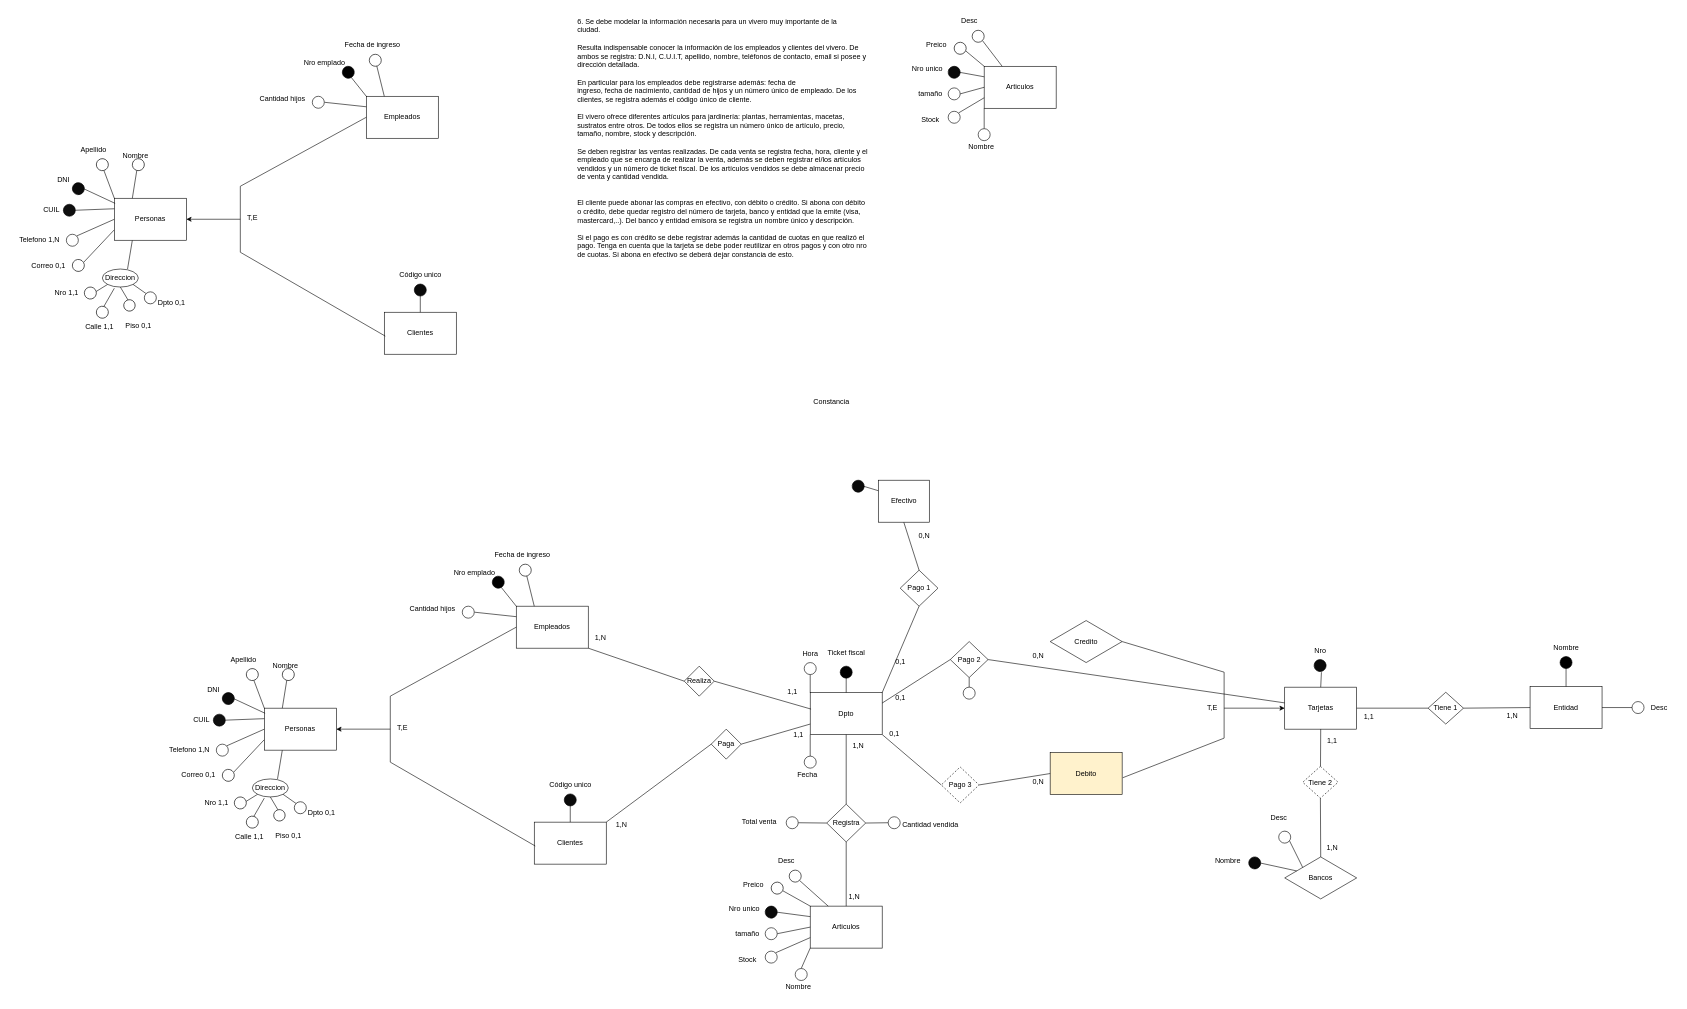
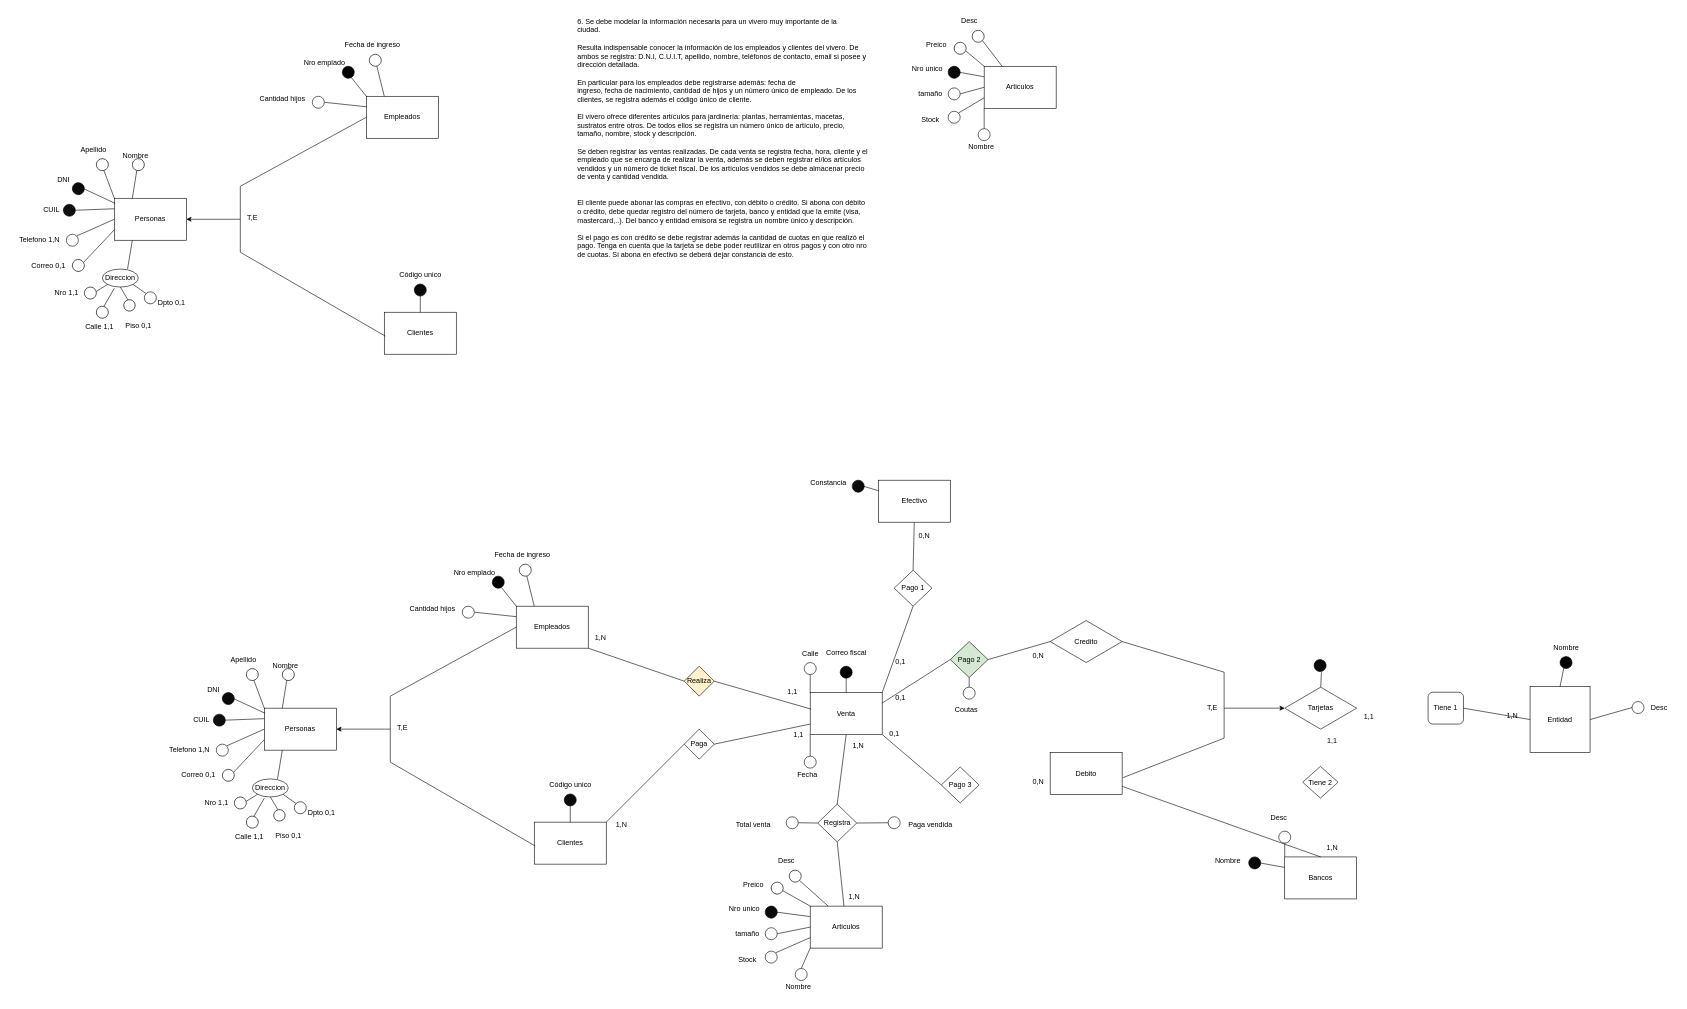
- <mxCell id="186" value="Constancia" style="text;html=1;align=center;verticalAlign=middle;resizable=0;points=[];autosize=1;strokeColor=none;fillColor=none;" parent="1" vertex="1"><mxGeometry x="1345" y="655" width="80" height="30" as="geometry" /></mxCell>
+ <mxCell id="186" value="Constancia" style="text;html=1;align=center;verticalAlign=middle;resizable=0;points=[];autosize=1;strokeColor=none;fillColor=none;" parent="1" vertex="1"><mxGeometry x="1340" y="790" width="80" height="30" as="geometry" /></mxCell>
- <mxCell id="183" value="Efectivo" style="rounded=0;whiteSpace=wrap;html=1;" parent="1" vertex="1"><mxGeometry x="1463.5" y="800" width="85" height="70" as="geometry" /></mxCell>
+ <mxCell id="183" value="Efectivo" style="rounded=0;whiteSpace=wrap;html=1;" parent="1" vertex="1"><mxGeometry x="1463.5" y="800" width="120" height="70" as="geometry" /></mxCell>
- <mxCell id="175" value="Pago 1" style="rhombus;whiteSpace=wrap;html=1;" parent="1" vertex="1"><mxGeometry x="1500" y="950" width="63" height="60" as="geometry" /></mxCell>
+ <mxCell id="175" value="Pago 1" style="rhombus;whiteSpace=wrap;html=1;" parent="1" vertex="1"><mxGeometry x="1490" y="950" width="63" height="60" as="geometry" /></mxCell>
- <mxCell id="169" value="Nro" style="text;html=1;align=center;verticalAlign=middle;resizable=0;points=[];autosize=1;strokeColor=none;fillColor=none;" parent="1" vertex="1"><mxGeometry x="2180" y="1069" width="40" height="30" as="geometry" /></mxCell>
- <mxCell id="141" value="Ticket fiscal" style="text;html=1;align=center;verticalAlign=middle;resizable=0;points=[];autosize=1;strokeColor=none;fillColor=none;" parent="1" vertex="1"><mxGeometry x="1365" y="1073" width="90" height="30" as="geometry" /></mxCell>
+ <mxCell id="141" value="Correo fiscal" style="text;html=1;align=center;verticalAlign=middle;resizable=0;points=[];autosize=1;strokeColor=none;fillColor=none;" parent="1" vertex="1"><mxGeometry x="1365" y="1073" width="90" height="30" as="geometry" /></mxCell>
- <mxCell id="129" value="Hora" style="text;html=1;align=center;verticalAlign=middle;resizable=0;points=[];autosize=1;strokeColor=none;fillColor=none;" parent="1" vertex="1"><mxGeometry x="1325" y="1074" width="50" height="30" as="geometry" /></mxCell>
+ <mxCell id="129" value="Calle" style="text;html=1;align=center;verticalAlign=middle;resizable=0;points=[];autosize=1;strokeColor=none;fillColor=none;" parent="1" vertex="1"><mxGeometry x="1325" y="1074" width="50" height="30" as="geometry" /></mxCell>
- <mxCell id="174" value="Pago 2" style="rhombus;whiteSpace=wrap;html=1;" parent="1" vertex="1"><mxGeometry x="1583.5" y="1069" width="63" height="60" as="geometry" /></mxCell>
+ <mxCell id="174" value="Pago 2" style="rhombus;whiteSpace=wrap;html=1;fillColor=#d5e8d4;" parent="1" vertex="1"><mxGeometry x="1583.5" y="1069" width="63" height="60" as="geometry" /></mxCell>
- <mxCell id="130" value="Realiza" style="rhombus;whiteSpace=wrap;html=1;" parent="1" vertex="1"><mxGeometry x="1140" y="1110" width="50" height="50" as="geometry" /></mxCell>
+ <mxCell id="130" value="Realiza" style="rhombus;whiteSpace=wrap;html=1;fillColor=#fff2cc;" parent="1" vertex="1"><mxGeometry x="1140" y="1110" width="50" height="50" as="geometry" /></mxCell>
- <mxCell id="178" value="" style="endArrow=none;html=1;rounded=0;exitX=1;exitY=0.5;exitDx=0;exitDy=0;" parent="1" source="174" target="164" edge="1"><mxGeometry width="50" height="50" relative="1" as="geometry"><mxPoint x="1680" y="1160" as="sourcePoint" /><mxPoint x="1730" y="1110" as="targetPoint" /></mxGeometry></mxCell>
+ <mxCell id="178" value="" style="endArrow=none;html=1;rounded=0;exitX=1;exitY=0.5;exitDx=0;exitDy=0;entryX=0;entryY=0.5;entryDx=0;entryDy=0;" parent="1" source="174" target="167" edge="1"><mxGeometry width="50" height="50" relative="1" as="geometry"><mxPoint x="1680" y="1160" as="sourcePoint" /><mxPoint x="1730" y="1110" as="targetPoint" /></mxGeometry></mxCell>
- <mxCell id="164" value="Tarjetas" style="rounded=0;whiteSpace=wrap;html=1;" parent="1" vertex="1"><mxGeometry x="2141" y="1145" width="120" height="70" as="geometry" /></mxCell>
+ <mxCell id="164" value="Tarjetas" style="rhombus;whiteSpace=wrap;html=1;" parent="1" vertex="1"><mxGeometry x="2141" y="1145" width="120" height="70" as="geometry" /></mxCell>
- <mxCell id="199" value="" style="endArrow=none;html=1;rounded=0;entryX=0;entryY=0.5;entryDx=0;entryDy=0;" parent="1" source="164" target="198" edge="1"><mxGeometry width="50" height="50" relative="1" as="geometry"><mxPoint x="2280" y="1240" as="sourcePoint" /><mxPoint x="2330" y="1190" as="targetPoint" /></mxGeometry></mxCell>
- <mxCell id="198" value="Tiene 1" style="rhombus;whiteSpace=wrap;html=1;" parent="1" vertex="1"><mxGeometry x="2380" y="1153.5" width="59" height="53" as="geometry" /></mxCell>
+ <mxCell id="198" value="Tiene 1" style="whiteSpace=wrap;html=1;rounded=1;" parent="1" vertex="1"><mxGeometry x="2380" y="1153.5" width="59" height="53" as="geometry" /></mxCell>
- <mxCell id="197" value="Entidad" style="rounded=0;whiteSpace=wrap;html=1;" parent="1" vertex="1"><mxGeometry x="2550" y="1144" width="120" height="70" as="geometry" /></mxCell>
+ <mxCell id="197" value="Entidad" style="rounded=0;whiteSpace=wrap;html=1;" parent="1" vertex="1"><mxGeometry x="2550" y="1144" width="100" height="110" as="geometry" /></mxCell>
+ <mxCell id="189" value="Coutas" style="text;html=1;align=center;verticalAlign=middle;resizable=0;points=[];autosize=1;strokeColor=none;fillColor=none;" parent="1" vertex="1"><mxGeometry x="1580" y="1168" width="60" height="30" as="geometry" /></mxCell>
- <mxCell id="126" value="Dpto" style="rounded=0;whiteSpace=wrap;html=1;" parent="1" vertex="1"><mxGeometry x="1350" y="1154" width="120" height="70" as="geometry" /></mxCell>
+ <mxCell id="126" value="Venta" style="rounded=0;whiteSpace=wrap;html=1;" parent="1" vertex="1"><mxGeometry x="1350" y="1154" width="120" height="70" as="geometry" /></mxCell>
- <mxCell id="131" value="Paga" style="rhombus;whiteSpace=wrap;html=1;" parent="1" vertex="1"><mxGeometry x="1185" y="1215" width="50" height="50" as="geometry" /></mxCell>
+ <mxCell id="131" value="Paga" style="rhombus;whiteSpace=wrap;html=1;" parent="1" vertex="1"><mxGeometry x="1140" y="1215" width="50" height="50" as="geometry" /></mxCell>
- <mxCell id="194" value="" style="endArrow=none;html=1;rounded=0;entryX=0.5;entryY=1;entryDx=0;entryDy=0;" parent="1" source="195" target="164" edge="1"><mxGeometry width="50" height="50" relative="1" as="geometry"><mxPoint x="2160" y="1330" as="sourcePoint" /><mxPoint x="2210" y="1280" as="targetPoint" /></mxGeometry></mxCell>
- <mxCell id="168" value="Debito" style="rounded=0;whiteSpace=wrap;html=1;fillColor=#fff2cc;" parent="1" vertex="1"><mxGeometry x="1750" y="1254" width="120" height="70" as="geometry" /></mxCell>
+ <mxCell id="168" value="Debito" style="rounded=0;whiteSpace=wrap;html=1;" parent="1" vertex="1"><mxGeometry x="1750" y="1254" width="120" height="70" as="geometry" /></mxCell>
- <mxCell id="180" value="" style="endArrow=none;html=1;rounded=0;entryX=0;entryY=0.5;entryDx=0;entryDy=0;exitX=1;exitY=0.5;exitDx=0;exitDy=0;" parent="1" source="176" target="168" edge="1"><mxGeometry width="50" height="50" relative="1" as="geometry"><mxPoint x="1660" y="1360" as="sourcePoint" /><mxPoint x="1710" y="1310" as="targetPoint" /></mxGeometry></mxCell>
- <mxCell id="195" value="Tiene 2" style="rhombus;whiteSpace=wrap;html=1;dashed=1;" parent="1" vertex="1"><mxGeometry x="2171" y="1277" width="59" height="53" as="geometry" /></mxCell>
+ <mxCell id="195" value="Tiene 2" style="rhombus;whiteSpace=wrap;html=1;" parent="1" vertex="1"><mxGeometry x="2171" y="1277" width="59" height="53" as="geometry" /></mxCell>
- <mxCell id="176" value="Pago 3" style="rhombus;whiteSpace=wrap;html=1;dashed=1;" parent="1" vertex="1"><mxGeometry x="1568.5" y="1278" width="63" height="60" as="geometry" /></mxCell>
+ <mxCell id="176" value="Pago 3" style="rhombus;whiteSpace=wrap;html=1;" parent="1" vertex="1"><mxGeometry x="1568.5" y="1278" width="63" height="60" as="geometry" /></mxCell>
- <mxCell id="229" value="Total venta" style="text;html=1;align=center;verticalAlign=middle;resizable=0;points=[];autosize=1;strokeColor=none;fillColor=none;" vertex="1" parent="1"><mxGeometry x="1225" y="1355" width="80" height="30" as="geometry" /></mxCell>
+ <mxCell id="229" value="Total venta" style="text;html=1;align=center;verticalAlign=middle;resizable=0;points=[];autosize=1;strokeColor=none;fillColor=none;" vertex="1" parent="1"><mxGeometry x="1215" y="1360" width="80" height="30" as="geometry" /></mxCell>
- <mxCell id="162" value="Registra" style="rhombus;whiteSpace=wrap;html=1;" parent="1" vertex="1"><mxGeometry x="1377.5" y="1340" width="65" height="63" as="geometry" /></mxCell>
+ <mxCell id="162" value="Registra" style="rhombus;whiteSpace=wrap;html=1;" parent="1" vertex="1"><mxGeometry x="1362.5" y="1340" width="65" height="63" as="geometry" /></mxCell>
- <mxCell id="232" value="Cantidad vendida" style="text;html=1;align=center;verticalAlign=middle;resizable=0;points=[];autosize=1;strokeColor=none;fillColor=none;" vertex="1" parent="1"><mxGeometry x="1490" y="1360" width="120" height="30" as="geometry" /></mxCell>
+ <mxCell id="232" value="Paga vendida" style="text;html=1;align=center;verticalAlign=middle;resizable=0;points=[];autosize=1;strokeColor=none;fillColor=none;" vertex="1" parent="1"><mxGeometry x="1490" y="1360" width="120" height="30" as="geometry" /></mxCell>
- <mxCell id="196" value="" style="endArrow=none;html=1;rounded=0;entryX=0.5;entryY=1;entryDx=0;entryDy=0;exitX=0.5;exitY=0;exitDx=0;exitDy=0;" parent="1" source="191" target="195" edge="1"><mxGeometry width="50" height="50" relative="1" as="geometry"><mxPoint x="2030" y="1410" as="sourcePoint" /><mxPoint x="2080" y="1360" as="targetPoint" /></mxGeometry></mxCell>
+ <mxCell id="196" value="" style="endArrow=none;html=1;rounded=0;exitX=0.5;exitY=0;exitDx=0;exitDy=0;" parent="1" source="191" target="168" edge="1"><mxGeometry width="50" height="50" relative="1" as="geometry"><mxPoint x="2030" y="1410" as="sourcePoint" /><mxPoint x="2080" y="1360" as="targetPoint" /></mxGeometry></mxCell>
- <mxCell id="191" value="Bancos" style="rhombus;whiteSpace=wrap;html=1;" parent="1" vertex="1"><mxGeometry x="2141" y="1428" width="120" height="70" as="geometry" /></mxCell>
+ <mxCell id="191" value="Bancos" style="rounded=0;whiteSpace=wrap;html=1;" parent="1" vertex="1"><mxGeometry x="2141" y="1428" width="120" height="70" as="geometry" /></mxCell>
